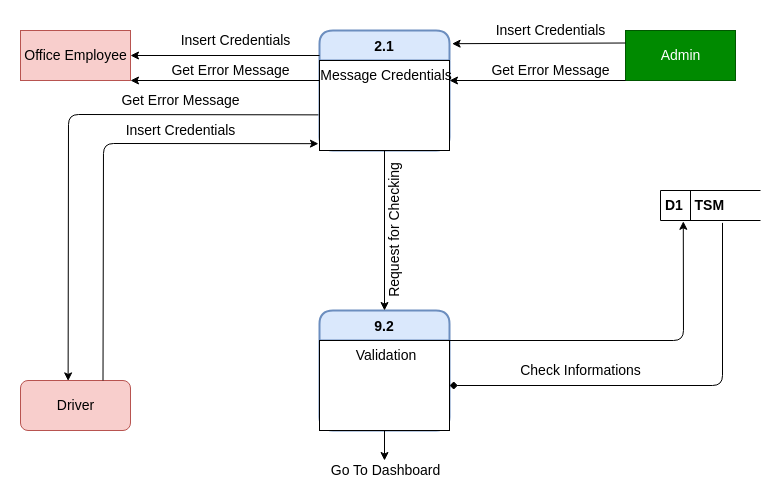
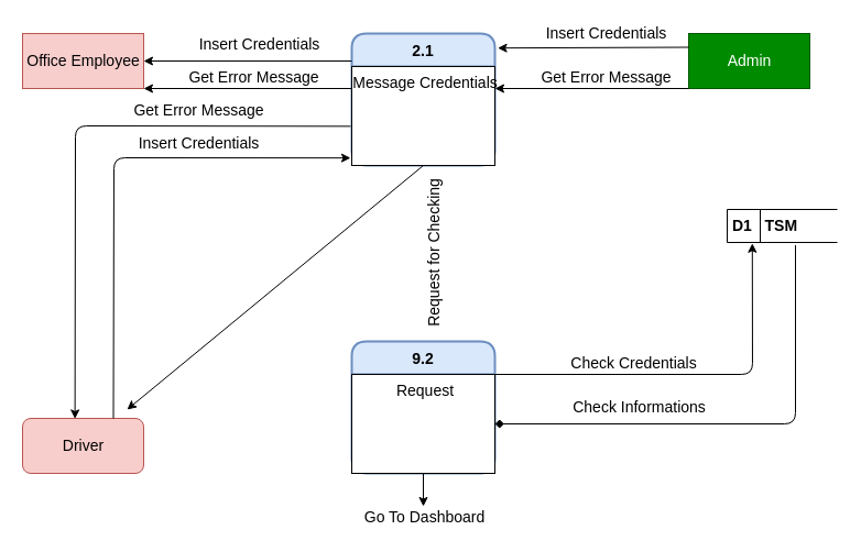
- <mxCell id="21" value="" style="endArrow=classic;html=1;fontSize=14;sourcePerimeterSpacing=8;targetPerimeterSpacing=8;exitX=0.5;exitY=1;exitDx=0;exitDy=0;entryX=0.5;entryY=0;entryDx=0;entryDy=0;" edge="1" parent="1" source="2" target="6"><mxGeometry width="50" height="50" relative="1" as="geometry"><mxPoint x="300" y="220" as="sourcePoint" /><mxPoint x="350" y="170" as="targetPoint" /></mxGeometry></mxCell>
+ <mxCell id="21" value="" style="endArrow=classic;html=1;fontSize=14;sourcePerimeterSpacing=8;targetPerimeterSpacing=8;exitX=0.5;exitY=1;exitDx=0;exitDy=0;" edge="1" parent="1" source="2" target="12"><mxGeometry width="50" height="50" relative="1" as="geometry"><mxPoint x="300" y="220" as="sourcePoint" /><mxPoint x="350" y="170" as="targetPoint" /></mxGeometry></mxCell>
+ <mxCell id="28" value="Check Credentials" style="text;html=1;align=center;verticalAlign=middle;resizable=0;points=[];autosize=1;strokeColor=none;fillColor=none;fontSize=14;" vertex="1" parent="1"><mxGeometry x="510" y="320" width="130" height="20" as="geometry" /></mxCell>
- <mxCell id="7" value="Validation" style="align=center;spacingLeft=4;fontSize=14;verticalAlign=top;resizable=0;rotatable=0;part=1;" vertex="1" parent="6"><mxGeometry y="30" width="130" height="90" as="geometry" /></mxCell>
+ <mxCell id="7" value="Request" style="align=center;spacingLeft=4;fontSize=14;verticalAlign=top;resizable=0;rotatable=0;part=1;" vertex="1" parent="6"><mxGeometry y="30" width="130" height="90" as="geometry" /></mxCell>
